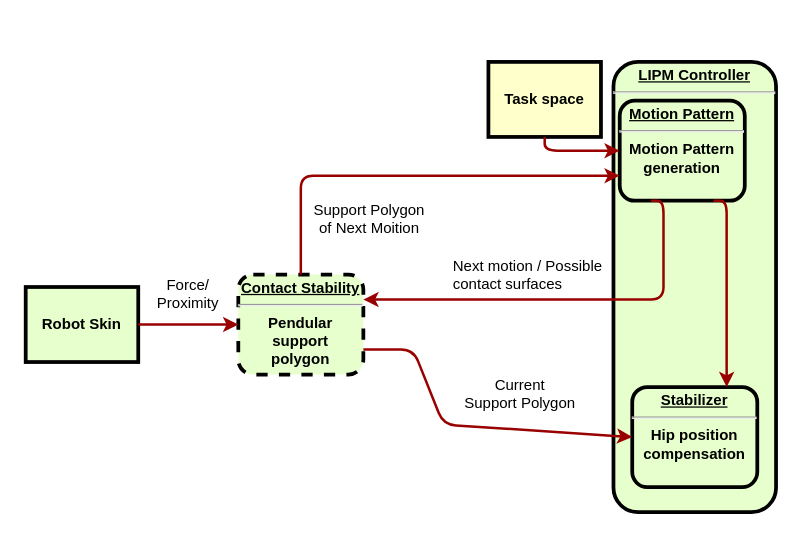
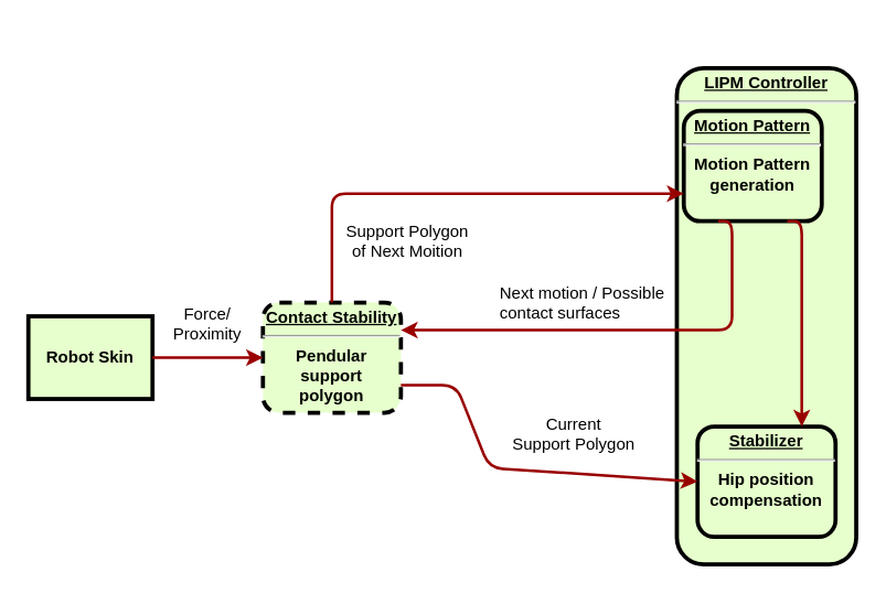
- <mxCell id="7" value="Task space" style="whiteSpace=wrap;align=center;verticalAlign=middle;fontStyle=1;strokeWidth=3;fillColor=#FFFFCC" vertex="1" parent="1"><mxGeometry x="390" y="49" width="90" height="60" as="geometry" /></mxCell>
- <mxCell id="15" value="" style="edgeStyle=elbowEdgeStyle;elbow=horizontal;strokeColor=#990000;strokeWidth=2;entryX=0;entryY=0.5;entryDx=0;entryDy=0;exitX=0.5;exitY=1;exitDx=0;exitDy=0;" edge="1" parent="1" source="7" target="5"><mxGeometry width="100" height="100" relative="1" as="geometry"><mxPoint x="450" y="130" as="sourcePoint" /><mxPoint x="394" y="31" as="targetPoint" /><Array as="points"><mxPoint x="435" y="119" /><mxPoint x="460" y="119" /><mxPoint x="344" y="99" /><mxPoint x="279" y="20" /></Array></mxGeometry></mxCell>
